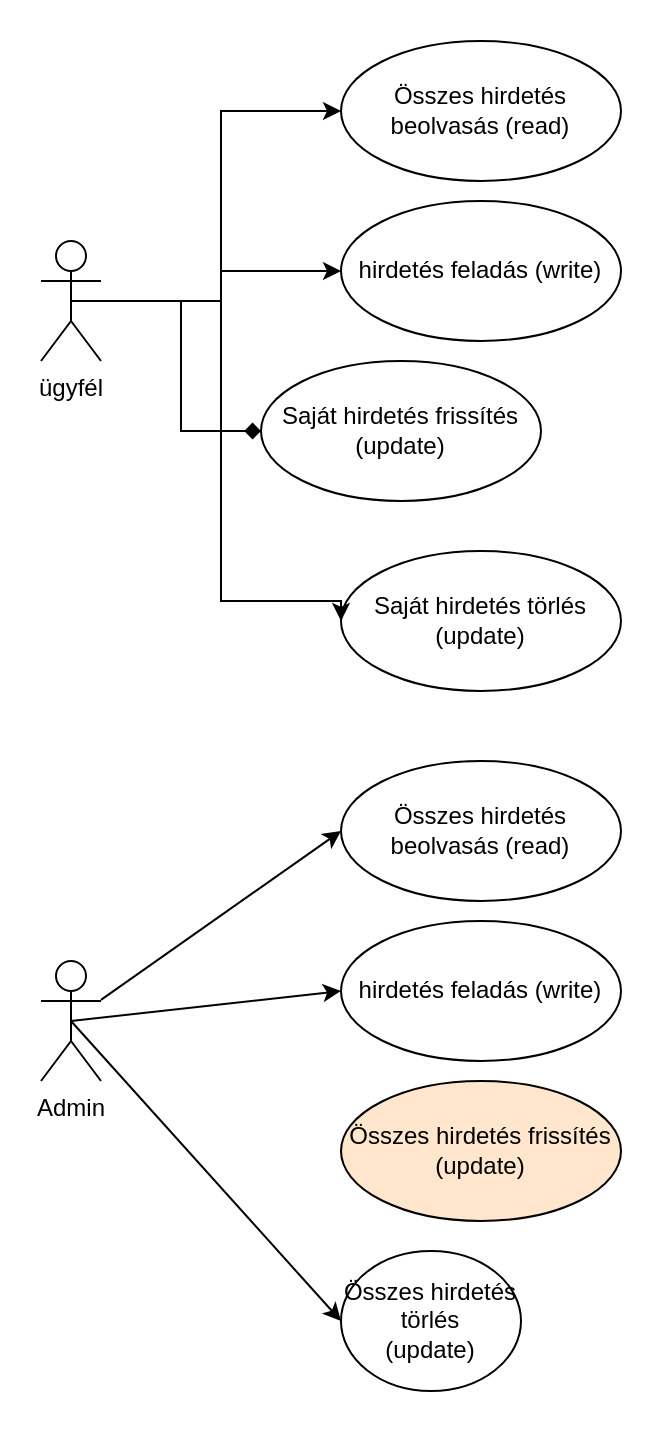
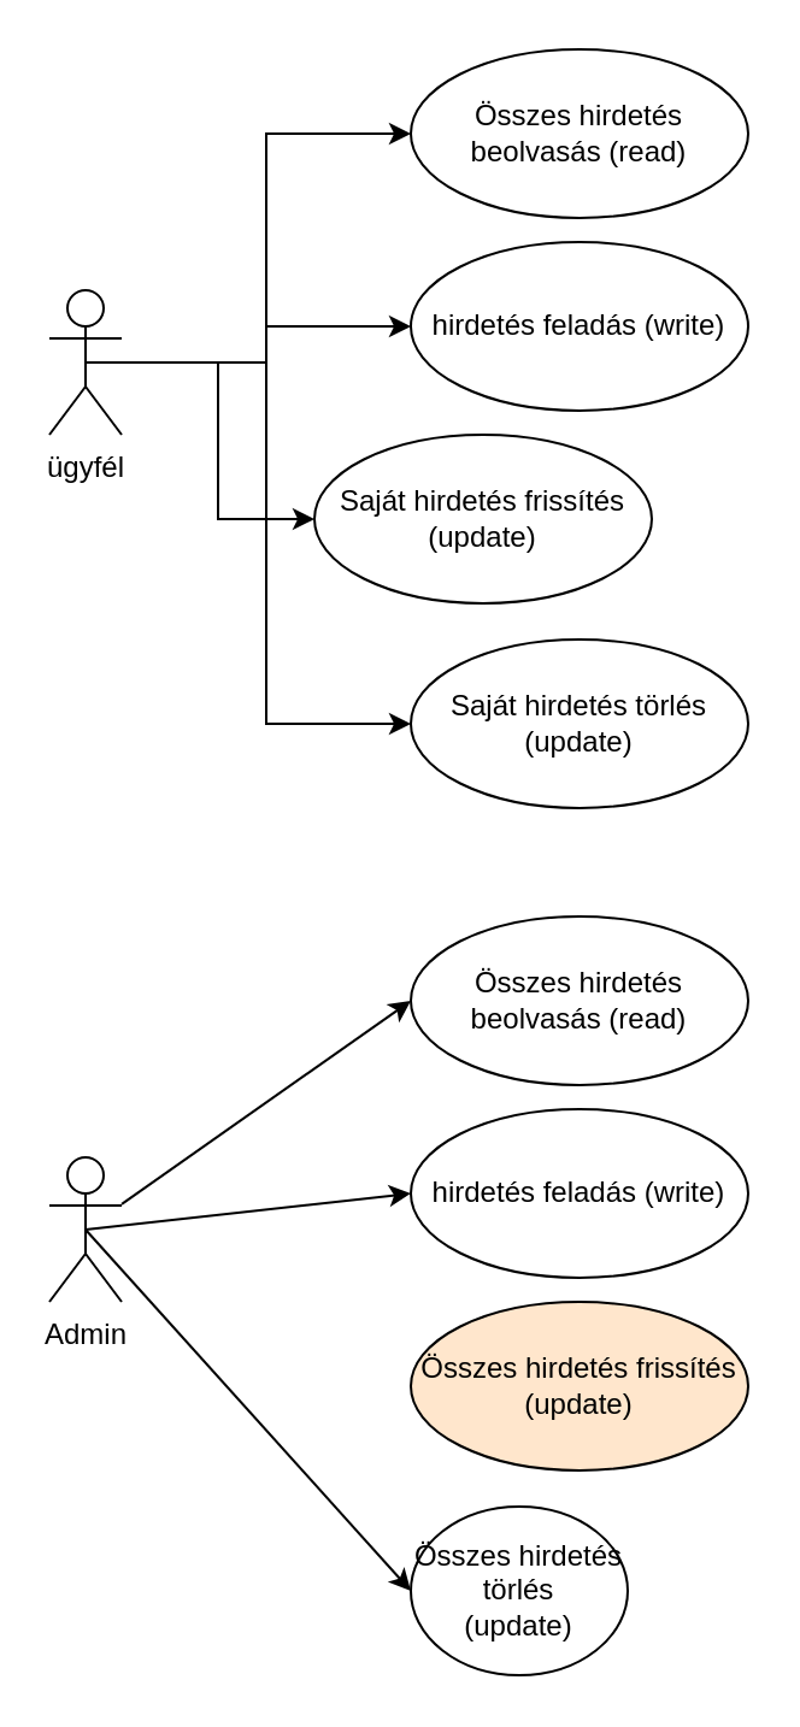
- <mxCell id="10" style="edgeStyle=orthogonalEdgeStyle;rounded=0;orthogonalLoop=1;jettySize=auto;html=1;exitX=0.5;exitY=0.5;exitDx=0;exitDy=0;exitPerimeter=0;endArrow=diamond;" edge="1" parent="1" source="4" target="7"><mxGeometry relative="1" as="geometry"><mxPoint x="45" y="160" as="sourcePoint" /><mxPoint x="210" y="145" as="targetPoint" /></mxGeometry></mxCell>
+ <mxCell id="10" style="edgeStyle=orthogonalEdgeStyle;rounded=0;orthogonalLoop=1;jettySize=auto;html=1;exitX=0.5;exitY=0.5;exitDx=0;exitDy=0;exitPerimeter=0;" edge="1" parent="1" source="4" target="7"><mxGeometry relative="1" as="geometry"><mxPoint x="45" y="160" as="sourcePoint" /><mxPoint x="210" y="145" as="targetPoint" /></mxGeometry></mxCell>
- <mxCell id="8" value="Saját hirdetés törlés &lt;br&gt;(update)" style="ellipse;whiteSpace=wrap;html=1;" vertex="1" parent="1"><mxGeometry x="170" y="275" width="140" height="70" as="geometry" /></mxCell>
+ <mxCell id="8" value="Saját hirdetés törlés &lt;br&gt;(update)" style="ellipse;whiteSpace=wrap;html=1;" vertex="1" parent="1"><mxGeometry x="170" y="265" width="140" height="70" as="geometry" /></mxCell>
